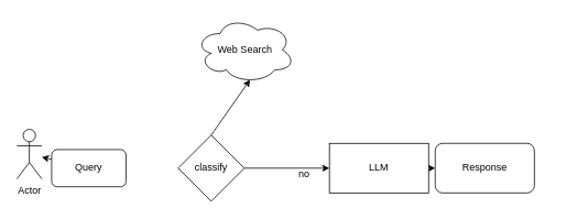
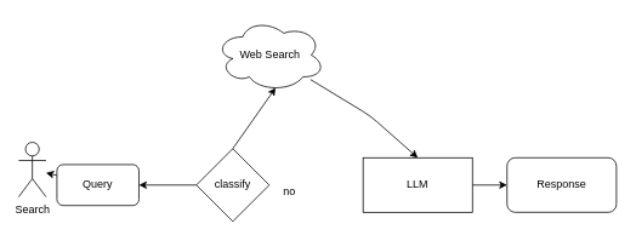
+ <mxCell id="7" style="edgeStyle=none;html=1;entryX=0.5;entryY=0;entryDx=0;entryDy=0;" edge="1" parent="1" source="8" target="12"><mxGeometry relative="1" as="geometry"><Array as="points"><mxPoint x="406" y="127" /></Array></mxGeometry></mxCell>
- <mxCell id="2" style="edgeStyle=none;html=1;entryX=0;entryY=0.5;entryDx=0;entryDy=0;" edge="1" parent="1" source="4" target="12"><mxGeometry relative="1" as="geometry"><mxPoint x="503" y="203" as="targetPoint" /></mxGeometry></mxCell>
+ <mxCell id="2" style="edgeStyle=none;html=1;" edge="1" parent="1" source="4" target="6"><mxGeometry relative="1" as="geometry"><mxPoint x="503" y="203" as="targetPoint" /></mxGeometry></mxCell>
- <mxCell id="13" value="Response" style="rounded=1;whiteSpace=wrap;html=1;" vertex="1" parent="1"><mxGeometry x="526" y="173" width="120" height="60" as="geometry" /></mxCell>
+ <mxCell id="13" value="Response" style="rounded=1;whiteSpace=wrap;html=1;" vertex="1" parent="1"><mxGeometry x="556" y="173" width="120" height="60" as="geometry" /></mxCell>
- <mxCell id="10" value="no" style="text;html=1;align=center;verticalAlign=middle;resizable=0;points=[];autosize=1;strokeColor=none;fillColor=none;" vertex="1" parent="1"><mxGeometry x="351" y="197" width="31" height="26" as="geometry" /></mxCell>
+ <mxCell id="10" value="no" style="text;html=1;align=center;verticalAlign=middle;resizable=0;points=[];autosize=1;strokeColor=none;fillColor=none;" vertex="1" parent="1"><mxGeometry x="301" y="197" width="31" height="26" as="geometry" /></mxCell>
- <mxCell id="9" value="Actor" style="shape=umlActor;verticalLabelPosition=bottom;verticalAlign=top;html=1;outlineConnect=0;" vertex="1" parent="1"><mxGeometry x="20" y="156" width="30" height="60" as="geometry" /></mxCell>
+ <mxCell id="9" value="Search" style="shape=umlActor;verticalLabelPosition=bottom;verticalAlign=top;html=1;outlineConnect=0;" vertex="1" parent="1"><mxGeometry x="20" y="156" width="30" height="60" as="geometry" /></mxCell>
